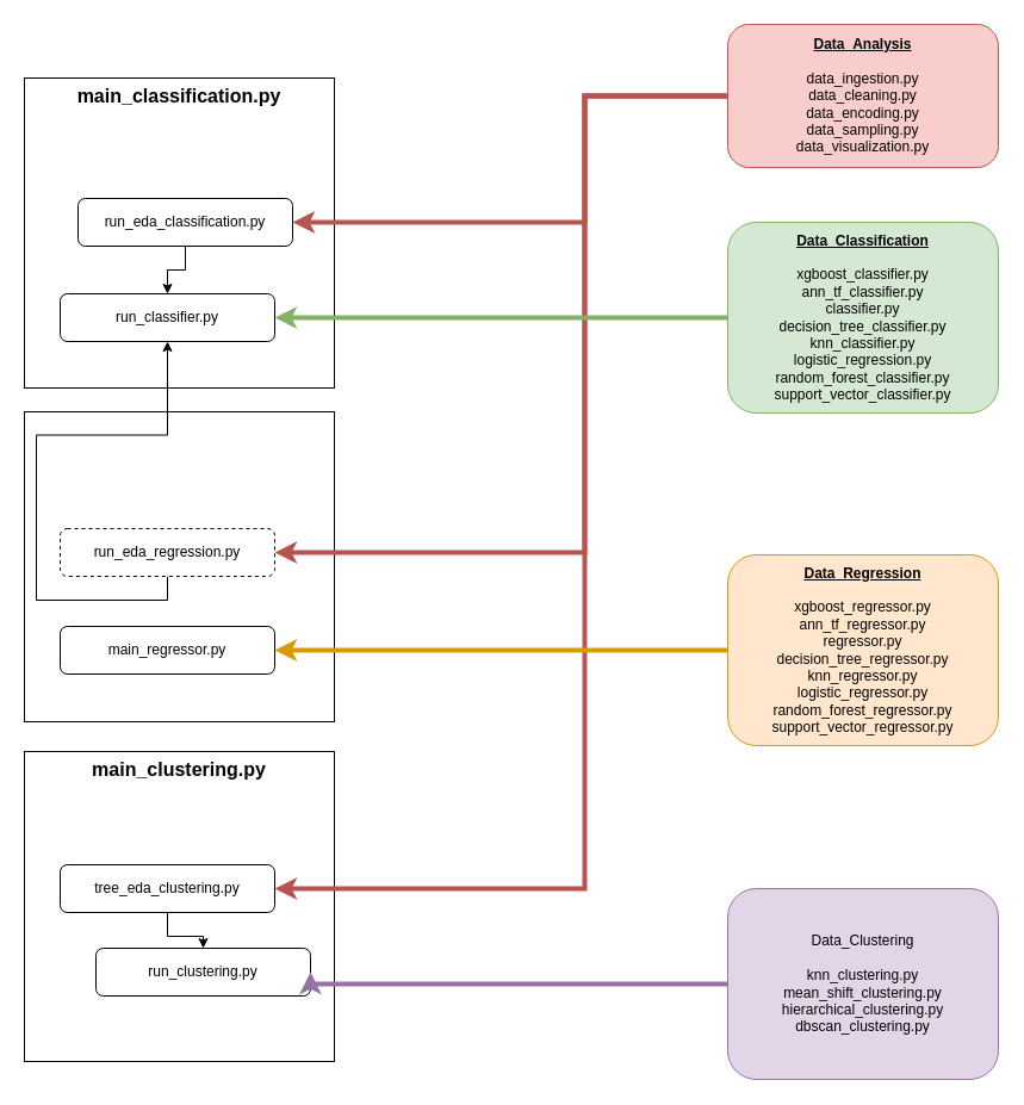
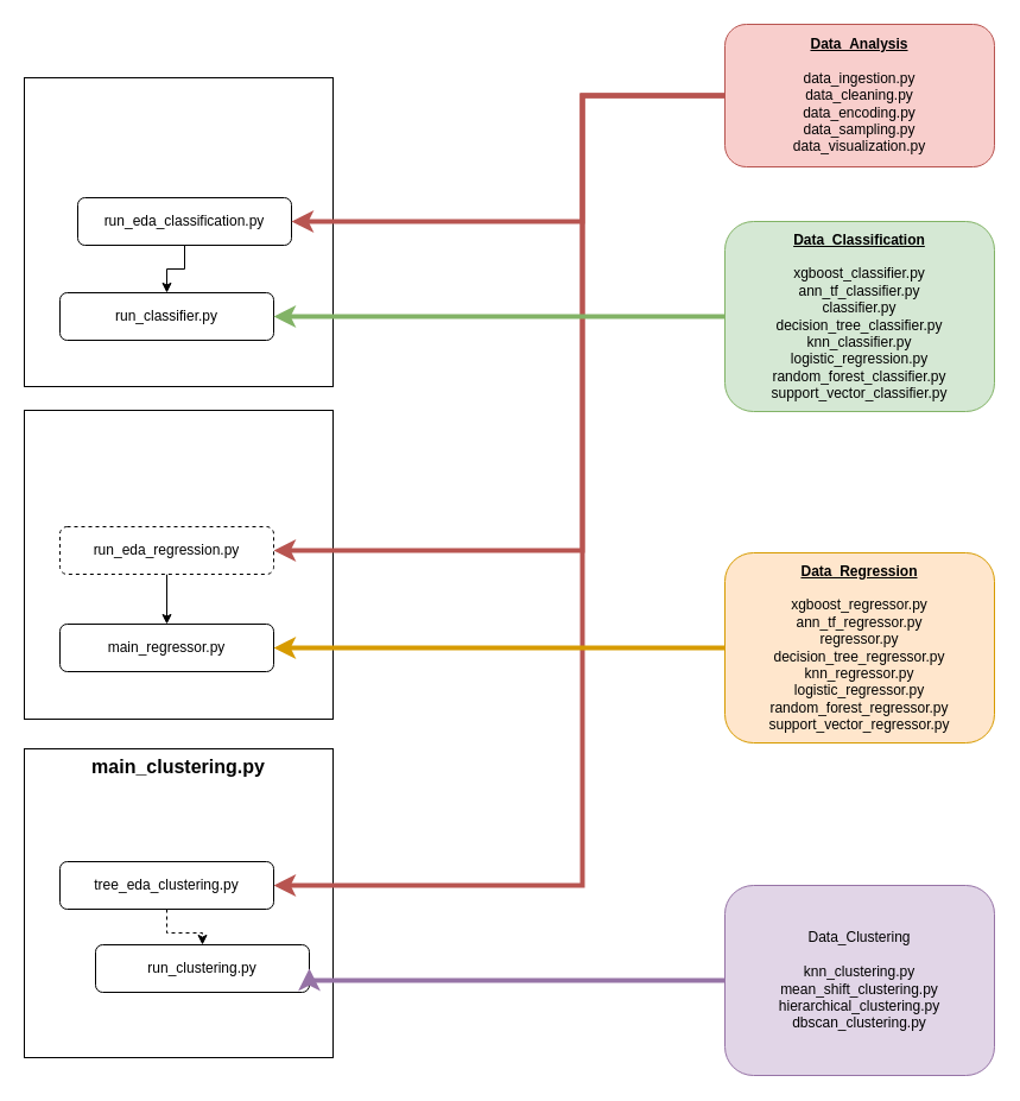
- <mxCell id="24" value="main_classification.py" style="text;html=1;align=center;verticalAlign=middle;whiteSpace=wrap;rounded=0;fontStyle=1;fontSize=16;" vertex="1" parent="1"><mxGeometry x="70" width="160" height="30" as="geometry" y="65" /></mxCell>
- <mxCell id="16" style="edgeStyle=orthogonalEdgeStyle;rounded=0;orthogonalLoop=1;jettySize=auto;html=1;exitX=0.5;exitY=1;exitDx=0;exitDy=0;" edge="1" parent="1" source="17" target="11"><mxGeometry relative="1" as="geometry" /></mxCell>
+ <mxCell id="16" style="edgeStyle=orthogonalEdgeStyle;rounded=0;orthogonalLoop=1;jettySize=auto;html=1;exitX=0.5;exitY=1;exitDx=0;exitDy=0;entryX=0.5;entryY=0;entryDx=0;entryDy=0;" edge="1" parent="1" source="17" target="18"><mxGeometry relative="1" as="geometry" /></mxCell>
- <mxCell id="19" style="edgeStyle=orthogonalEdgeStyle;rounded=0;orthogonalLoop=1;jettySize=auto;html=1;exitX=0.5;exitY=1;exitDx=0;exitDy=0;entryX=0.5;entryY=0;entryDx=0;entryDy=0;" edge="1" parent="1" source="20" target="21"><mxGeometry relative="1" as="geometry" /></mxCell>
+ <mxCell id="19" style="edgeStyle=orthogonalEdgeStyle;rounded=0;orthogonalLoop=1;jettySize=auto;html=1;exitX=0.5;exitY=1;exitDx=0;exitDy=0;entryX=0.5;entryY=0;entryDx=0;entryDy=0;dashed=1;" edge="1" parent="1" source="20" target="21"><mxGeometry relative="1" as="geometry" /></mxCell>
